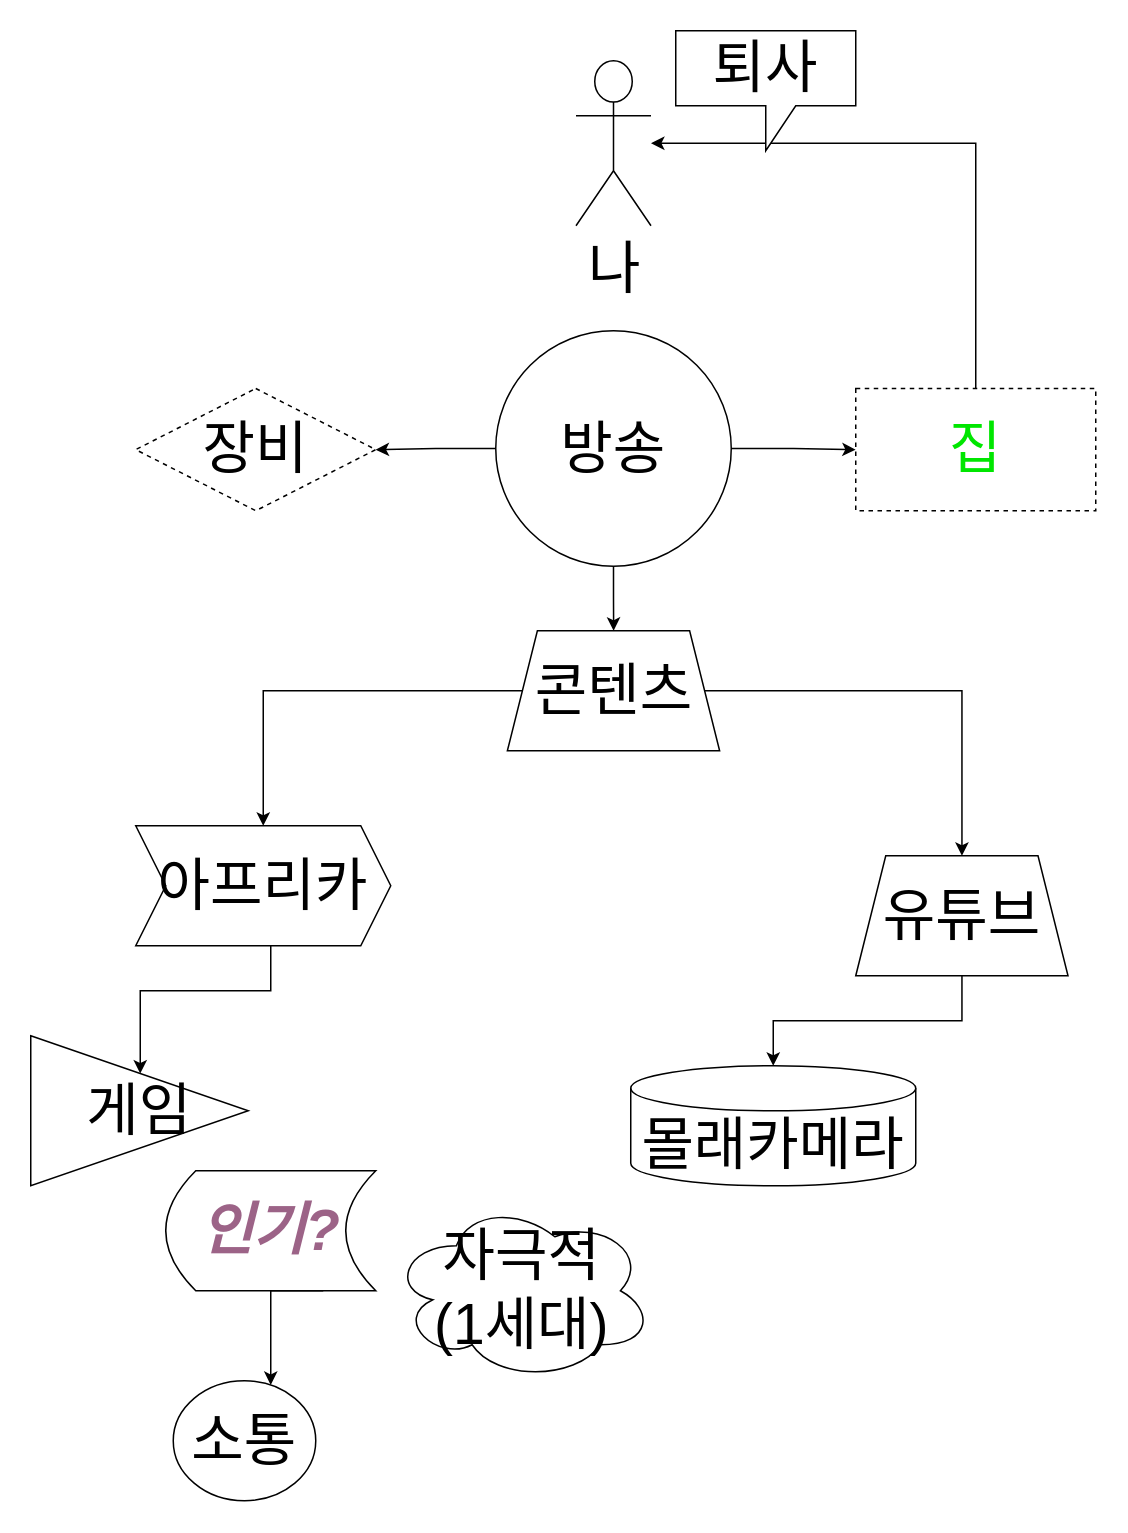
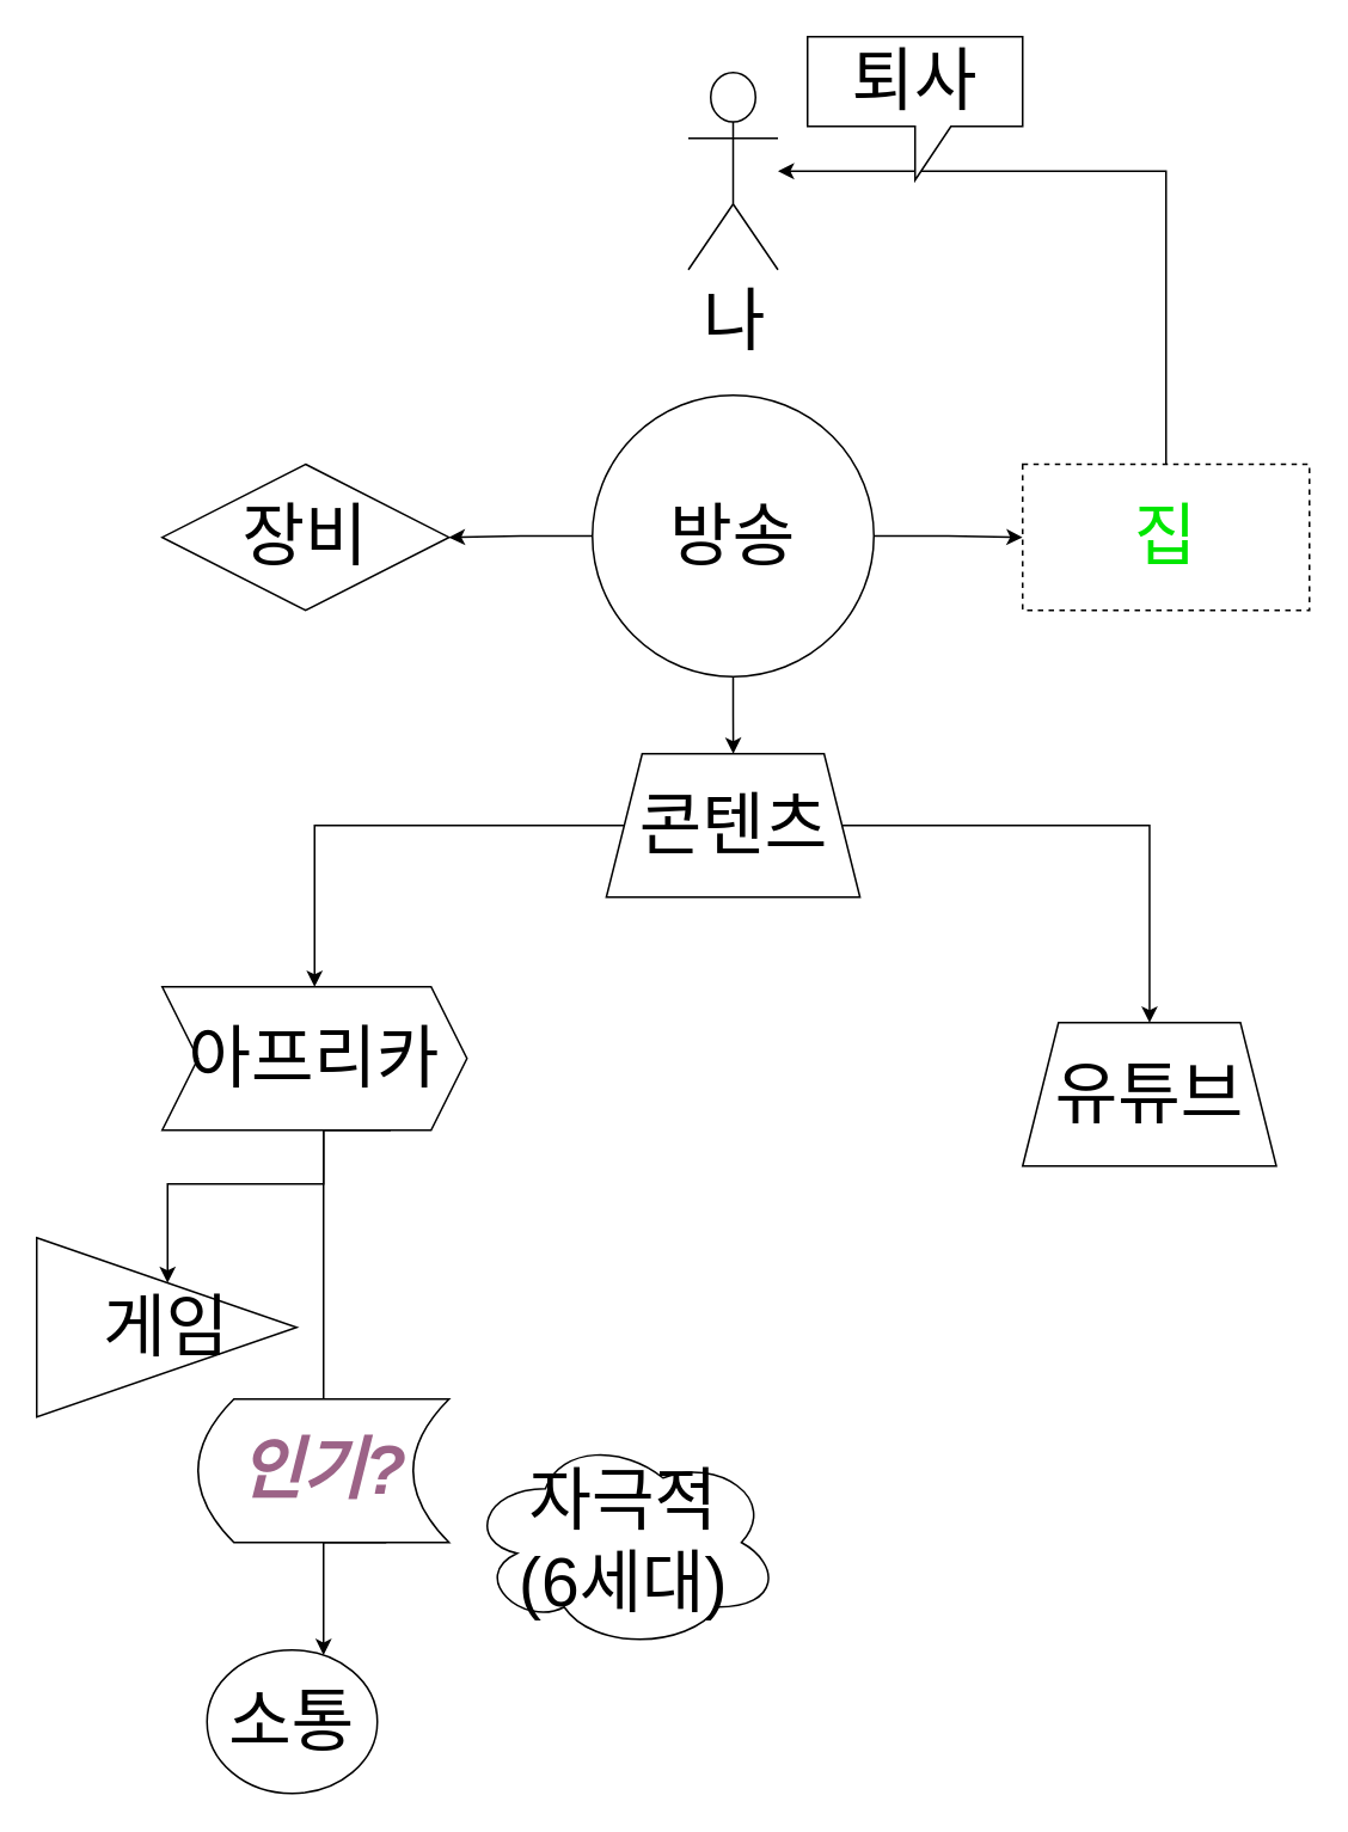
- <mxCell id="6" value="장비" style="rhombus;whiteSpace=wrap;html=1;fontSize=38;dashed=1;" vertex="1" parent="1"><mxGeometry x="90" y="258.5" width="160" height="81.5" as="geometry" /></mxCell>
+ <mxCell id="6" value="장비" style="rhombus;whiteSpace=wrap;html=1;fontSize=38;" vertex="1" parent="1"><mxGeometry x="90" y="258.5" width="160" height="81.5" as="geometry" /></mxCell>
- <mxCell id="17" value="" style="edgeStyle=orthogonalEdgeStyle;rounded=0;orthogonalLoop=1;jettySize=auto;html=1;fontSize=38;fontColor=#9C6387;" edge="1" parent="1" source="18" target="24"><mxGeometry relative="1" as="geometry" /></mxCell>
+ <mxCell id="23" value="" style="edgeStyle=orthogonalEdgeStyle;rounded=0;orthogonalLoop=1;jettySize=auto;html=1;exitX=0.75;exitY=1;exitDx=0;exitDy=0;fontSize=38;fontColor=#000000;endArrow=none;" edge="1" parent="1" source="16" target="22"><mxGeometry relative="1" as="geometry"><mxPoint x="217.5" y="630" as="sourcePoint" /><mxPoint x="180" y="990.559" as="targetPoint" /><Array as="points"><mxPoint x="180" y="630" /></Array></mxGeometry></mxCell>
- <mxCell id="24" value="&lt;font color=&quot;#000000&quot;&gt;몰래카메라&lt;/font&gt;" style="shape=cylinder3;whiteSpace=wrap;html=1;boundedLbl=1;backgroundOutline=1;size=15;fontSize=38;fontColor=#9C6387;" vertex="1" parent="1"><mxGeometry x="420" y="710" width="190" height="80" as="geometry" /></mxCell>
- <mxCell id="21" value="자극적&lt;br&gt;(1세대)" style="ellipse;shape=cloud;whiteSpace=wrap;html=1;fontSize=38;fontColor=#000000;" vertex="1" parent="1"><mxGeometry x="260" y="800" width="175" height="120" as="geometry" /></mxCell>
+ <mxCell id="21" value="자극적&lt;br&gt;(6세대)" style="ellipse;shape=cloud;whiteSpace=wrap;html=1;fontSize=38;fontColor=#000000;" vertex="1" parent="1"><mxGeometry x="260" y="800" width="175" height="120" as="geometry" /></mxCell>
